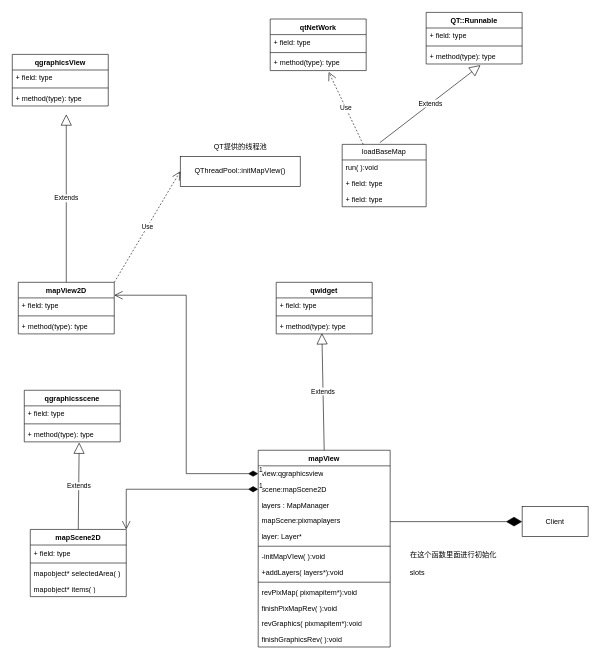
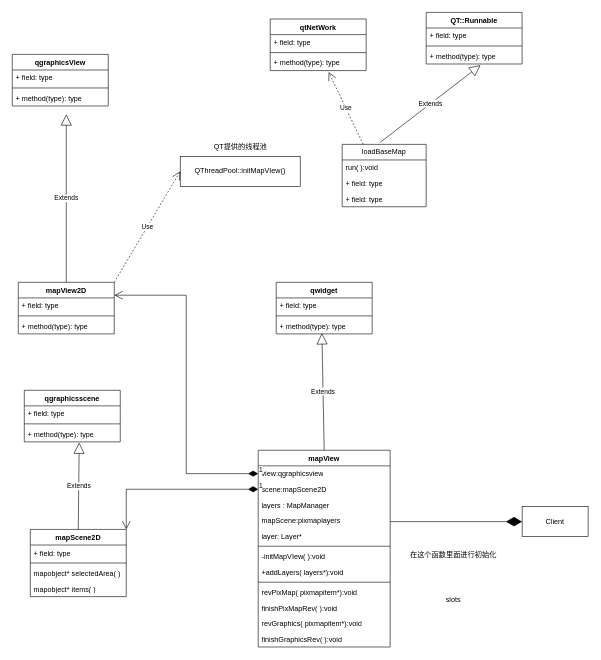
- <mxCell id="7" value="slots" style="text;html=1;align=center;verticalAlign=middle;resizable=0;points=[];autosize=1;strokeColor=none;fillColor=none;" parent="1" vertex="1"><mxGeometry x="670" y="940" width="50" height="30" as="geometry" /></mxCell>
+ <mxCell id="7" value="slots" style="text;html=1;align=center;verticalAlign=middle;resizable=0;points=[];autosize=1;strokeColor=none;fillColor=none;" parent="1" vertex="1"><mxGeometry x="730" y="985" width="50" height="30" as="geometry" /></mxCell>
